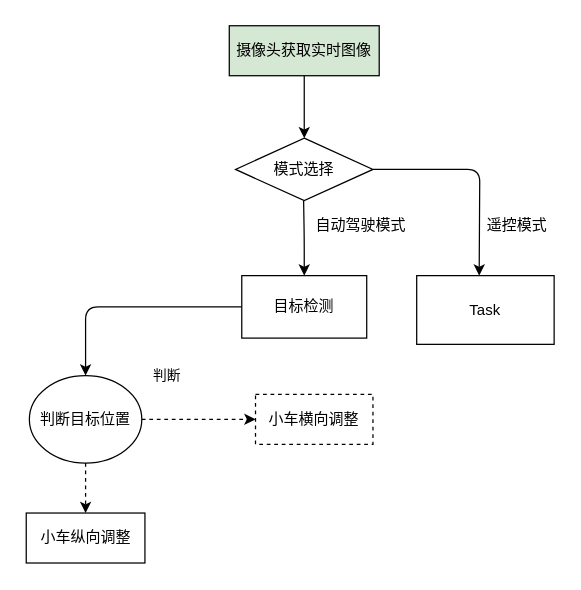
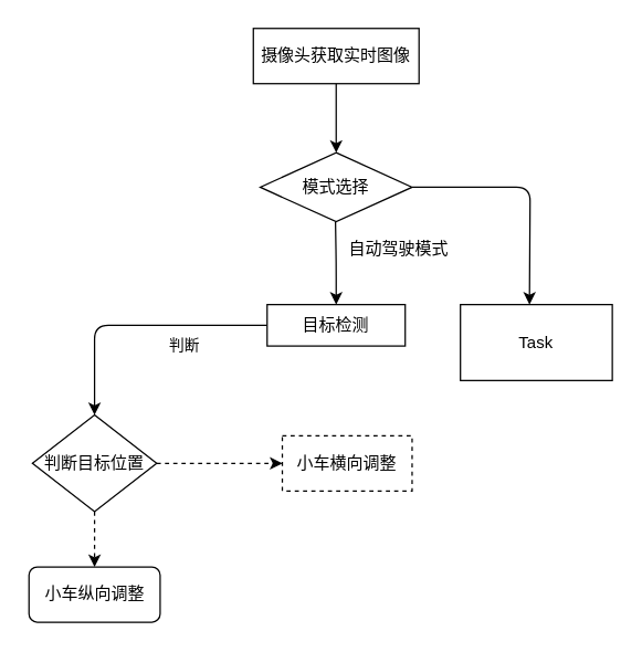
- <mxCell id="3" value="摄像头获取实时图像" style="whiteSpace=wrap;html=1;fillColor=#d5e8d4;" vertex="1" parent="1"><mxGeometry x="183" y="20" width="120" height="40" as="geometry" /></mxCell>
+ <mxCell id="3" value="摄像头获取实时图像" style="whiteSpace=wrap;html=1;" vertex="1" parent="1"><mxGeometry x="183" y="20" width="120" height="40" as="geometry" /></mxCell>
- <mxCell id="10" value="遥控模式" style="text;html=1;align=center;verticalAlign=middle;resizable=0;points=[];autosize=1;" vertex="1" parent="1"><mxGeometry x="383" y="170" width="60" height="20" as="geometry" /></mxCell>
- <mxCell id="7" value="目标检测" style="shape=ext;html=1;whiteSpace=wrap;" vertex="1" parent="1"><mxGeometry x="193" y="220" width="100" height="50" as="geometry" /></mxCell>
+ <mxCell id="7" value="目标检测" style="shape=ext;html=1;whiteSpace=wrap;" vertex="1" parent="1"><mxGeometry x="193" y="220" width="100" height="30" as="geometry" /></mxCell>
- <mxCell id="17" value="判断" style="text;html=1;align=center;verticalAlign=middle;resizable=0;points=[];autosize=1;fontSize=11;" vertex="1" parent="1"><mxGeometry x="113" y="290" width="40" height="20" as="geometry" /></mxCell>
+ <mxCell id="17" value="判断" style="text;html=1;align=center;verticalAlign=middle;resizable=0;points=[];autosize=1;fontSize=11;" vertex="1" parent="1"><mxGeometry x="113" y="240" width="40" height="20" as="geometry" /></mxCell>
- <mxCell id="14" value="判断目标位置" style="ellipse;whiteSpace=wrap;html=1;" vertex="1" parent="1"><mxGeometry x="23" y="300" width="90" height="70" as="geometry" /></mxCell>
+ <mxCell id="14" value="判断目标位置" style="rhombus;whiteSpace=wrap;html=1;" vertex="1" parent="1"><mxGeometry x="23" y="300" width="90" height="70" as="geometry" /></mxCell>
- <mxCell id="16" value="小车纵向调整" style="whiteSpace=wrap;html=1;" vertex="1" parent="1"><mxGeometry x="20.5" y="410" width="95" height="40" as="geometry" /></mxCell>
+ <mxCell id="16" value="小车纵向调整" style="whiteSpace=wrap;html=1;rounded=1;" vertex="1" parent="1"><mxGeometry x="20.5" y="410" width="95" height="40" as="geometry" /></mxCell>
